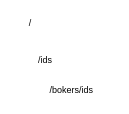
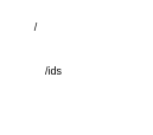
- <mxCell id="4" value="/bokers/ids" style="text;html=1;strokeColor=none;fillColor=none;align=center;verticalAlign=middle;whiteSpace=wrap;rounded=0;" vertex="1" parent="1"><mxGeometry x="40" y="110" width="110" height="20" as="geometry" /></mxCell>
